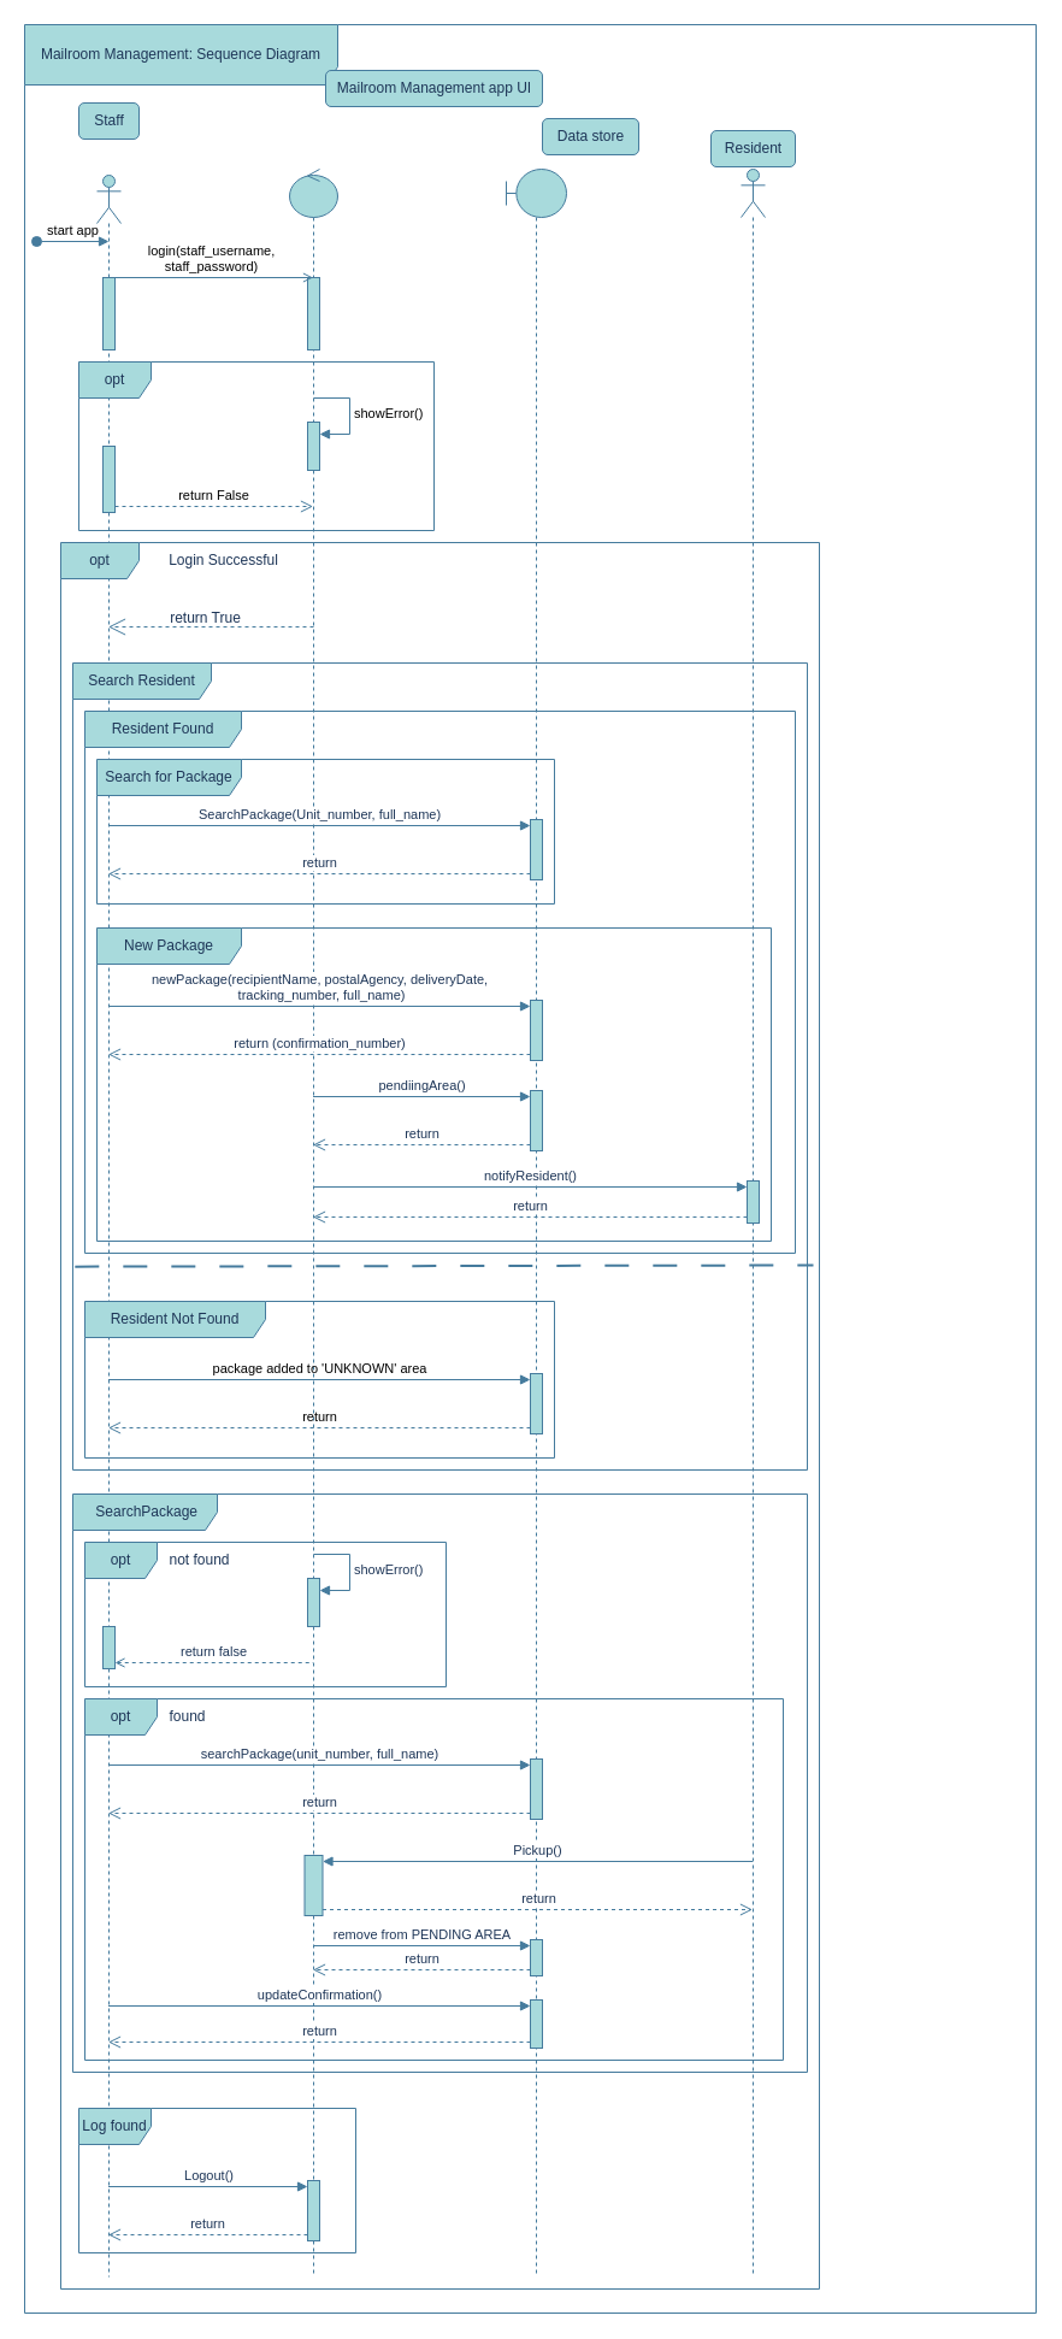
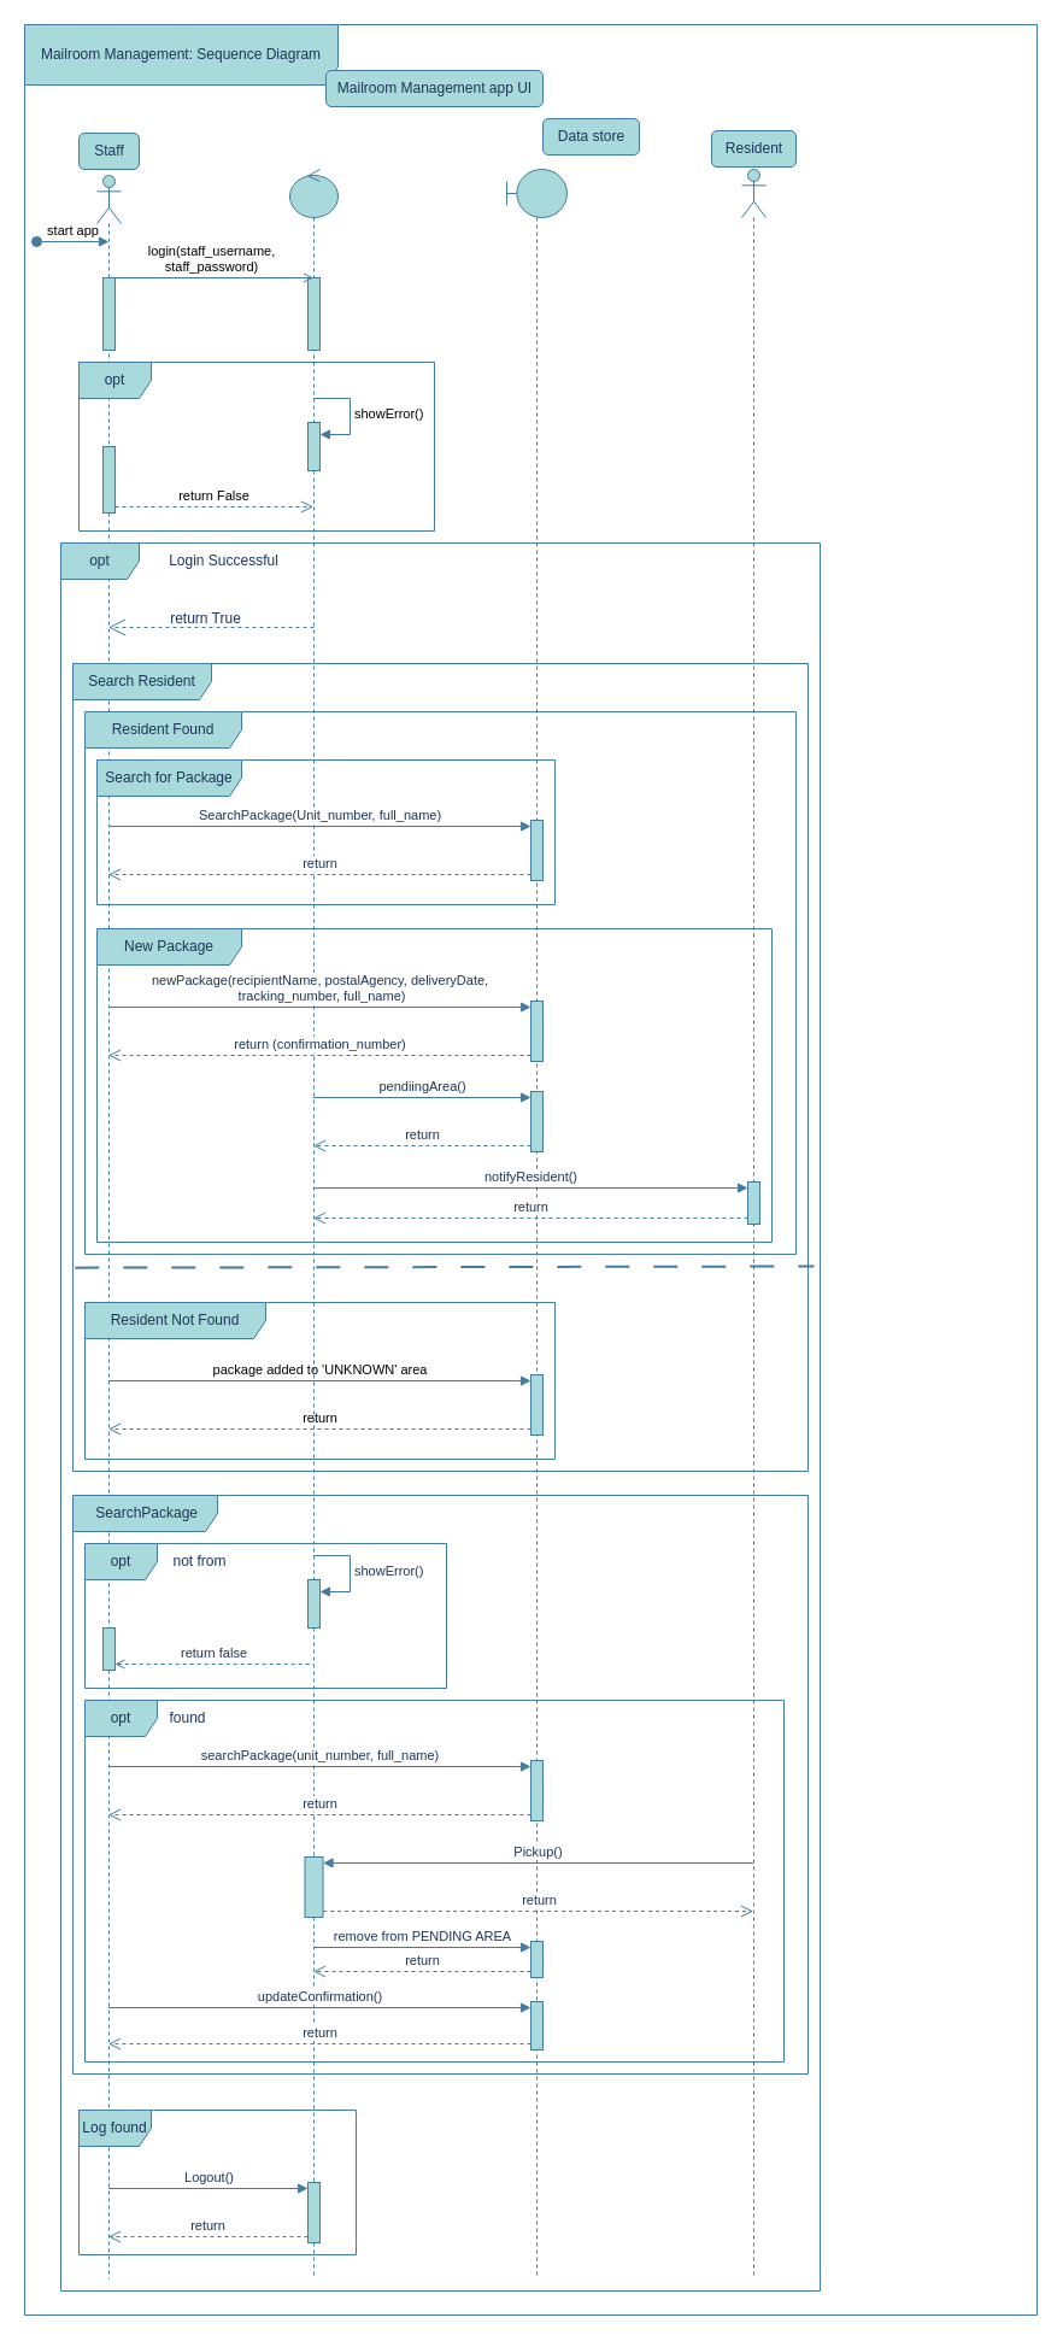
- <mxCell id="17" value="Staff" style="text;html=1;align=center;verticalAlign=middle;resizable=0;points=[];autosize=1;strokeColor=#457B9D;fillColor=#A8DADC;rounded=1;labelBackgroundColor=none;fontColor=#1D3557;" vertex="1" parent="2"><mxGeometry x="45" y="65" width="50" height="30" as="geometry" /></mxCell>
+ <mxCell id="17" value="Staff" style="text;html=1;align=center;verticalAlign=middle;resizable=0;points=[];autosize=1;strokeColor=#457B9D;fillColor=#A8DADC;rounded=1;labelBackgroundColor=none;fontColor=#1D3557;" vertex="1" parent="2"><mxGeometry x="45" y="90" width="50" height="30" as="geometry" /></mxCell>
- <mxCell id="49" value="not found" style="text;html=1;align=center;verticalAlign=middle;resizable=0;points=[];autosize=1;strokeColor=none;fillColor=none;fontColor=#1D3557;" vertex="1" parent="2"><mxGeometry x="110" y="1260" width="70" height="30" as="geometry" /></mxCell>
+ <mxCell id="49" value="not from" style="text;html=1;align=center;verticalAlign=middle;resizable=0;points=[];autosize=1;strokeColor=none;fillColor=none;fontColor=#1D3557;" vertex="1" parent="2"><mxGeometry x="110" y="1260" width="70" height="30" as="geometry" /></mxCell>
